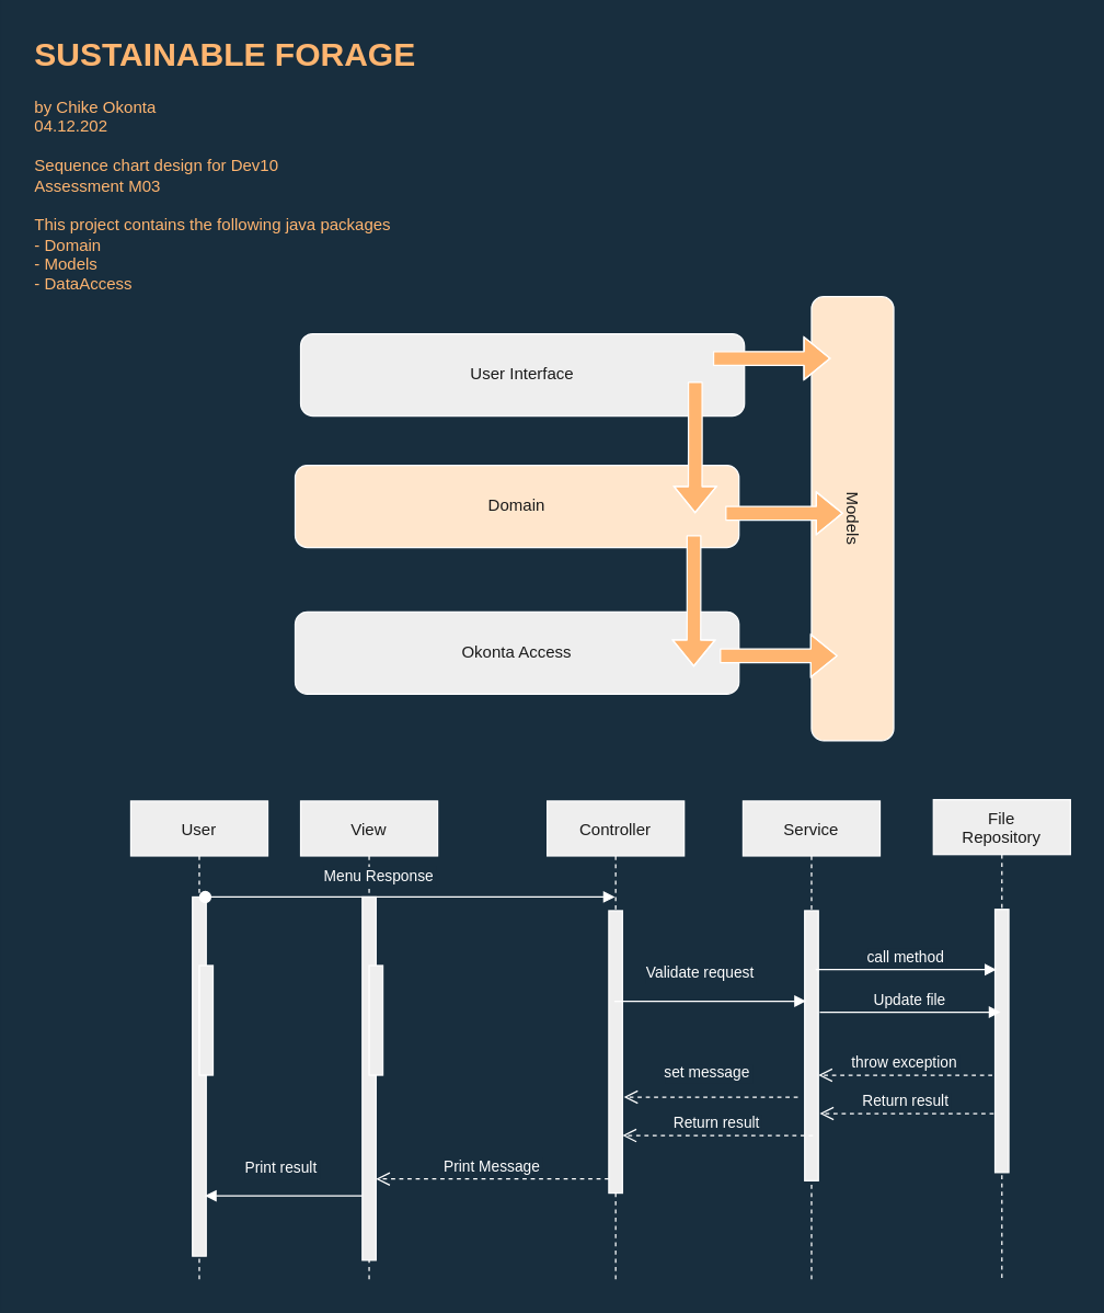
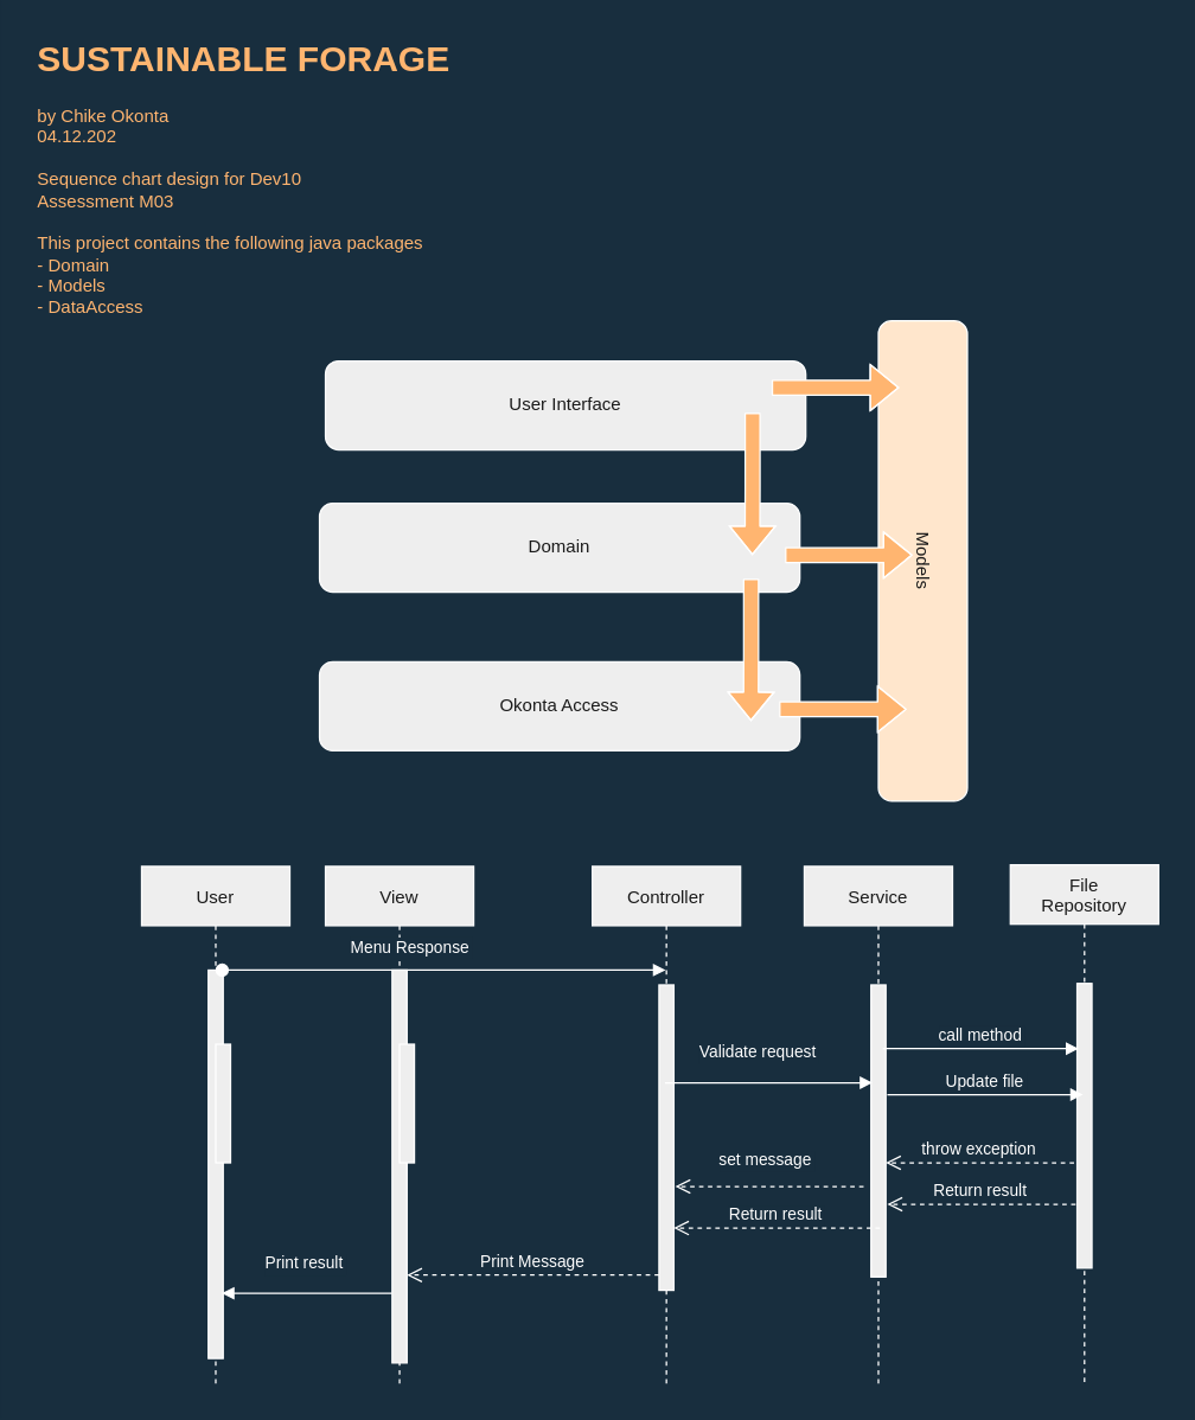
- <mxCell id="10" value="Domain" style="rounded=1;whiteSpace=wrap;html=1;sketch=0;strokeColor=#FFFFFF;fillColor=#ffe6cc;fontColor=#1A1A1A;" parent="1" vertex="1"><mxGeometry x="215" y="339" width="324" height="60" as="geometry" /></mxCell>
+ <mxCell id="10" value="Domain" style="rounded=1;whiteSpace=wrap;html=1;sketch=0;strokeColor=#FFFFFF;fillColor=#EEEEEE;fontColor=#1A1A1A;" parent="1" vertex="1"><mxGeometry x="215" y="339" width="324" height="60" as="geometry" /></mxCell>
